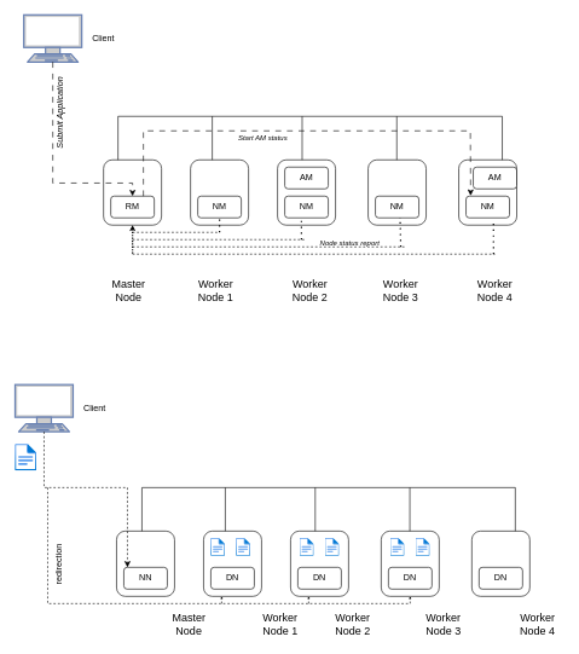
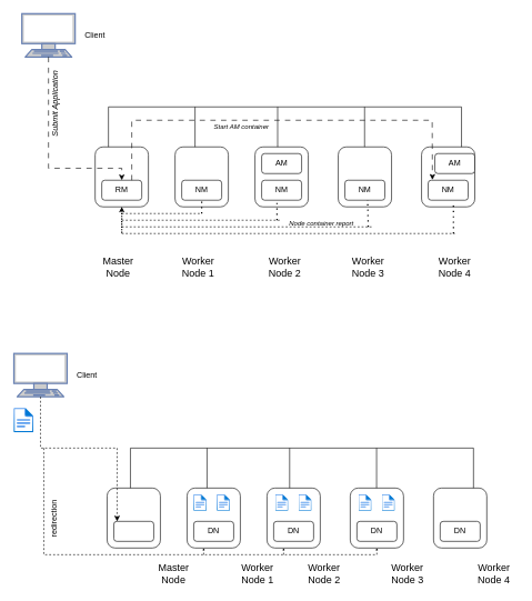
- <mxCell id="42" value="Start AM status" style="text;html=1;strokeColor=none;fillColor=none;align=center;verticalAlign=middle;whiteSpace=wrap;rounded=0;fontSize=10;fontStyle=2" parent="2" vertex="1"><mxGeometry x="280" y="160" width="100" height="20" as="geometry" /></mxCell>
+ <mxCell id="42" value="Start AM container" style="text;html=1;strokeColor=none;fillColor=none;align=center;verticalAlign=middle;whiteSpace=wrap;rounded=0;fontSize=10;fontStyle=2" parent="2" vertex="1"><mxGeometry x="280" y="160" width="100" height="20" as="geometry" /></mxCell>
- <mxCell id="55" value="Node status report" style="text;html=1;strokeColor=none;fillColor=none;align=center;verticalAlign=middle;whiteSpace=wrap;rounded=0;fontSize=10;spacing=2;fontStyle=2" parent="2" vertex="1"><mxGeometry x="400" y="300" width="100" height="30" as="geometry" /></mxCell>
+ <mxCell id="55" value="Node container report" style="text;html=1;strokeColor=none;fillColor=none;align=center;verticalAlign=middle;whiteSpace=wrap;rounded=0;fontSize=10;spacing=2;fontStyle=2" parent="2" vertex="1"><mxGeometry x="400" y="300" width="100" height="30" as="geometry" /></mxCell>
- <mxCell id="70" value="NN" style="text;html=1;strokeColor=none;fillColor=none;align=center;verticalAlign=middle;whiteSpace=wrap;rounded=0;" parent="68" vertex="1"><mxGeometry width="60" height="30" as="geometry" /></mxCell>
